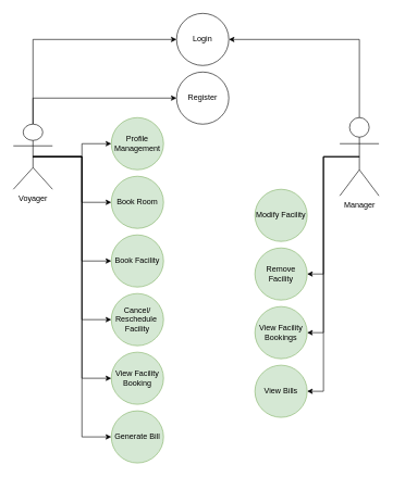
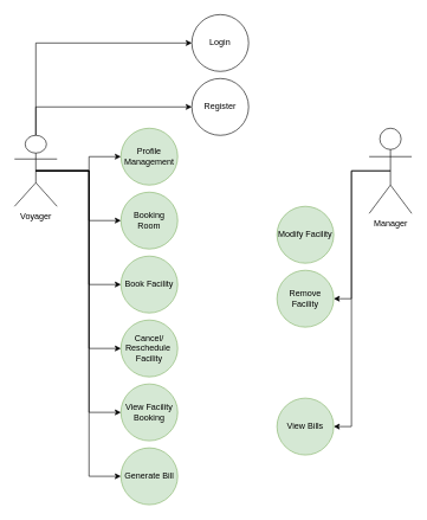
- <mxCell id="11" style="edgeStyle=orthogonalEdgeStyle;rounded=0;orthogonalLoop=1;jettySize=auto;html=1;exitX=0.5;exitY=0;exitDx=0;exitDy=0;exitPerimeter=0;entryX=1;entryY=0.5;entryDx=0;entryDy=0;" edge="1" parent="1" source="15" target="16"><mxGeometry relative="1" as="geometry" /></mxCell>
- <mxCell id="18" value="Book Room" style="ellipse;whiteSpace=wrap;html=1;aspect=fixed;fillColor=#d5e8d4;strokeColor=#82b366;" vertex="1" parent="1"><mxGeometry x="170" y="270" width="80" height="80" as="geometry" /></mxCell>
+ <mxCell id="18" value="Booking Room" style="ellipse;whiteSpace=wrap;html=1;aspect=fixed;fillColor=#d5e8d4;strokeColor=#82b366;" vertex="1" parent="1"><mxGeometry x="170" y="270" width="80" height="80" as="geometry" /></mxCell>
- <mxCell id="24" value="View Facility Bookings" style="ellipse;whiteSpace=wrap;html=1;aspect=fixed;fillColor=#d5e8d4;strokeColor=#82b366;" vertex="1" parent="1"><mxGeometry x="390" y="470" width="80" height="80" as="geometry" /></mxCell>
- <mxCell id="12" style="edgeStyle=orthogonalEdgeStyle;rounded=0;orthogonalLoop=1;jettySize=auto;html=1;exitX=0.5;exitY=0.5;exitDx=0;exitDy=0;exitPerimeter=0;entryX=1;entryY=0.5;entryDx=0;entryDy=0;" edge="1" parent="1" source="15" target="24"><mxGeometry relative="1" as="geometry" /></mxCell>
